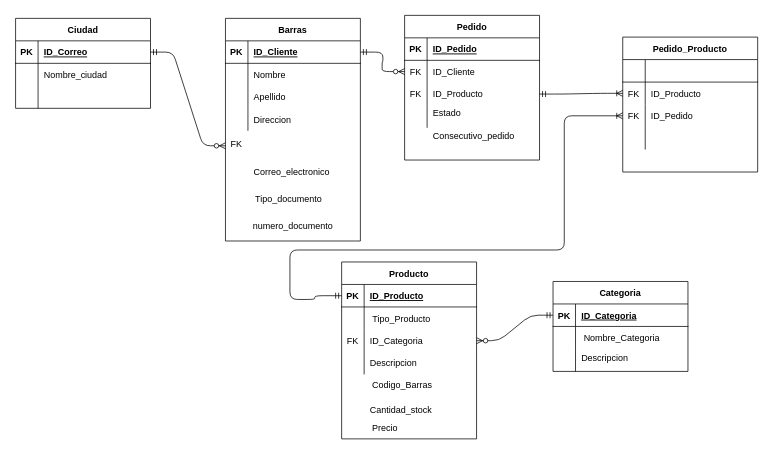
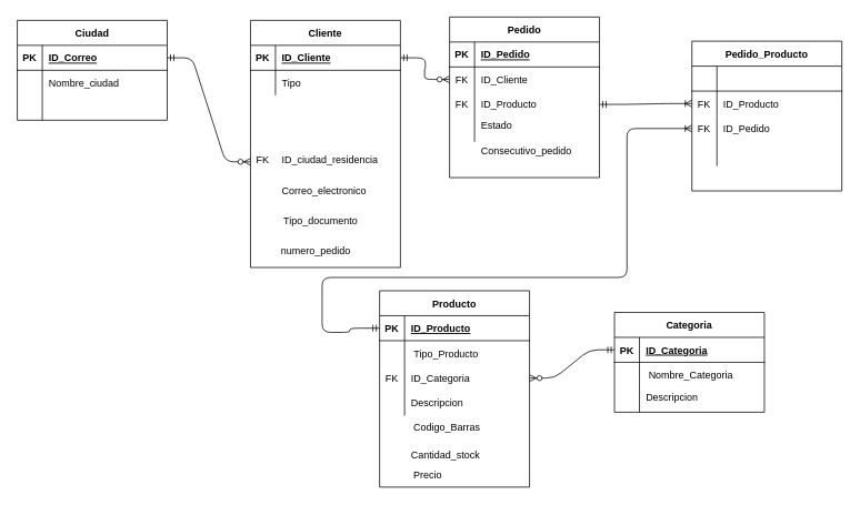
- <mxCell id="2" value="Barras" style="shape=table;startSize=30;container=1;collapsible=1;childLayout=tableLayout;fixedRows=1;rowLines=0;fontStyle=1;align=center;resizeLast=1;" parent="1" vertex="1"><mxGeometry x="300" y="24" width="180" height="297" as="geometry" /></mxCell>
+ <mxCell id="2" value="Cliente" style="shape=table;startSize=30;container=1;collapsible=1;childLayout=tableLayout;fixedRows=1;rowLines=0;fontStyle=1;align=center;resizeLast=1;" parent="1" vertex="1"><mxGeometry x="300" y="24" width="180" height="297" as="geometry" /></mxCell>
- <mxCell id="8" value="Nombre" style="shape=partialRectangle;connectable=0;fillColor=none;top=0;left=0;bottom=0;right=0;align=left;spacingLeft=6;overflow=hidden;" parent="6" vertex="1"><mxGeometry x="30" width="150" height="30" as="geometry" /></mxCell>
+ <mxCell id="8" value="Tipo" style="shape=partialRectangle;connectable=0;fillColor=none;top=0;left=0;bottom=0;right=0;align=left;spacingLeft=6;overflow=hidden;" parent="6" vertex="1"><mxGeometry x="30" width="150" height="30" as="geometry" /></mxCell>
- <mxCell id="11" value="Apellido" style="shape=partialRectangle;connectable=0;fillColor=none;top=0;left=0;bottom=0;right=0;align=left;spacingLeft=6;overflow=hidden;" parent="9" vertex="1"><mxGeometry x="30" width="150" height="30" as="geometry" /></mxCell>
- <mxCell id="14" value="Direccion" style="shape=partialRectangle;connectable=0;fillColor=none;top=0;left=0;bottom=0;right=0;align=left;spacingLeft=6;overflow=hidden;" parent="12" vertex="1"><mxGeometry x="30" width="150" height="30" as="geometry" /></mxCell>
+ <mxCell id="16" value="ID_ciudad_residencia" style="shape=partialRectangle;connectable=0;fillColor=none;top=0;left=0;bottom=0;right=0;align=left;spacingLeft=6;overflow=hidden;" parent="1" vertex="1"><mxGeometry x="330" y="176" width="150" height="30" as="geometry" /></mxCell>
- <mxCell id="95" value="numero_documento" style="shape=partialRectangle;connectable=0;fillColor=none;top=0;left=0;bottom=0;right=0;align=left;spacingLeft=6;overflow=hidden;" parent="1" vertex="1"><mxGeometry x="329" y="285" width="150" height="30" as="geometry" /></mxCell>
+ <mxCell id="95" value="numero_pedido" style="shape=partialRectangle;connectable=0;fillColor=none;top=0;left=0;bottom=0;right=0;align=left;spacingLeft=6;overflow=hidden;" parent="1" vertex="1"><mxGeometry x="329" y="285" width="150" height="30" as="geometry" /></mxCell>
